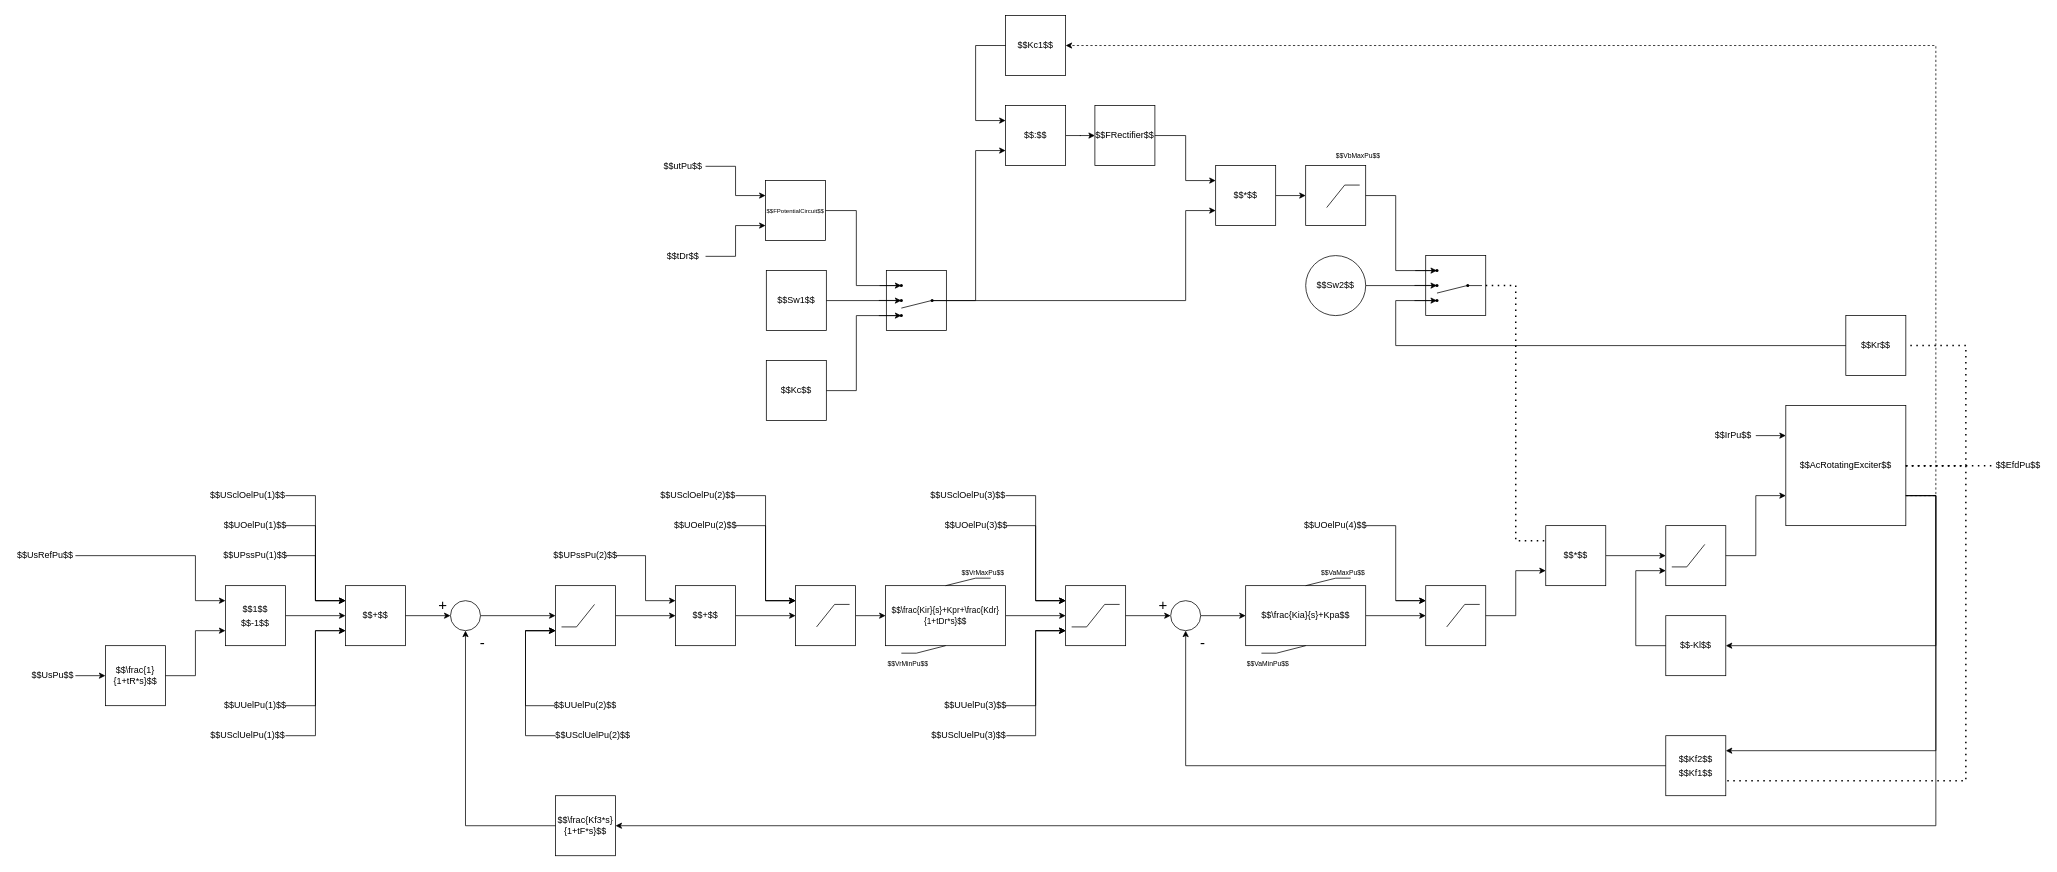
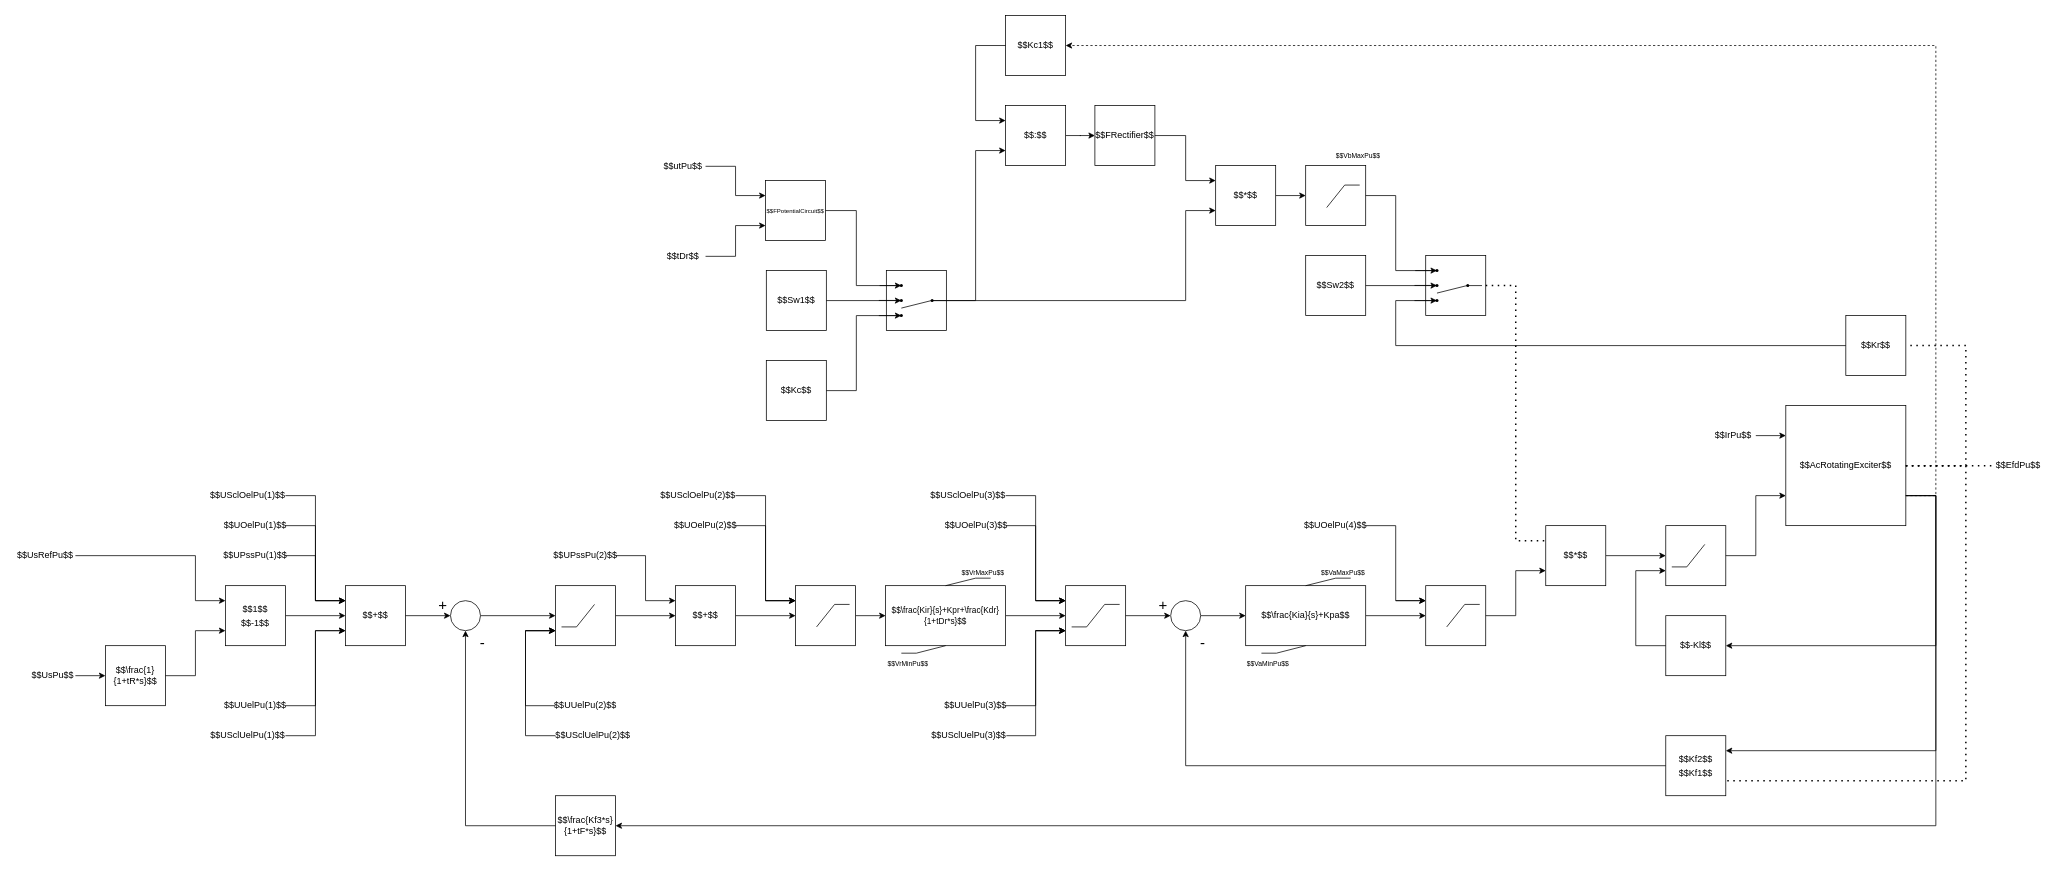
- <mxCell id="30" value="&lt;table style=&quot;font-size: 11px;&quot;&gt;&lt;tbody&gt;&lt;tr&gt;&lt;td&gt;&lt;font style=&quot;font-size: 12px;&quot;&gt;$$Sw2$$&lt;/font&gt;&lt;/td&gt;&lt;/tr&gt;&lt;/tbody&gt;&lt;/table&gt;" style="ellipse;whiteSpace=wrap;html=1;aspect=fixed;" parent="1" vertex="1"><mxGeometry x="1740" y="340" width="80" height="80" as="geometry" /></mxCell>
+ <mxCell id="30" value="&lt;table style=&quot;font-size: 11px;&quot;&gt;&lt;tbody&gt;&lt;tr&gt;&lt;td&gt;&lt;font style=&quot;font-size: 12px;&quot;&gt;$$Sw2$$&lt;/font&gt;&lt;/td&gt;&lt;/tr&gt;&lt;/tbody&gt;&lt;/table&gt;" style="whiteSpace=wrap;html=1;aspect=fixed;" parent="1" vertex="1"><mxGeometry x="1740" y="340" width="80" height="80" as="geometry" /></mxCell>
